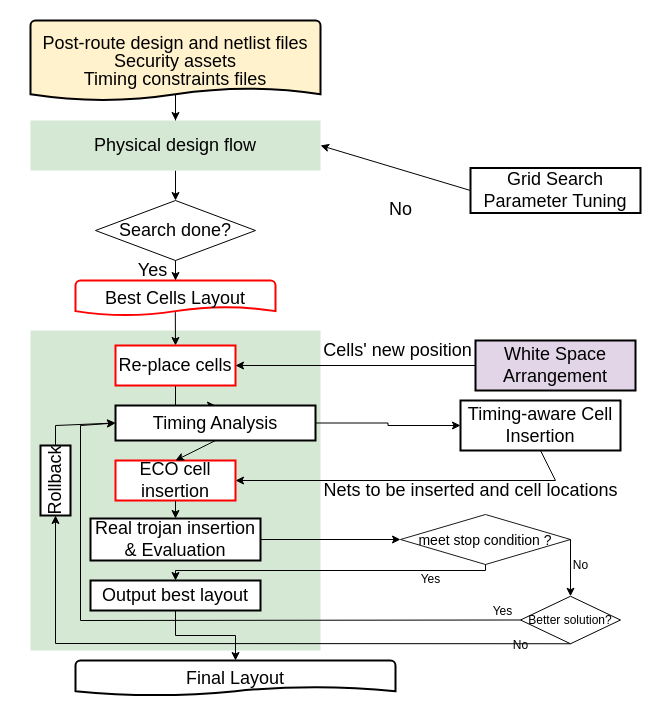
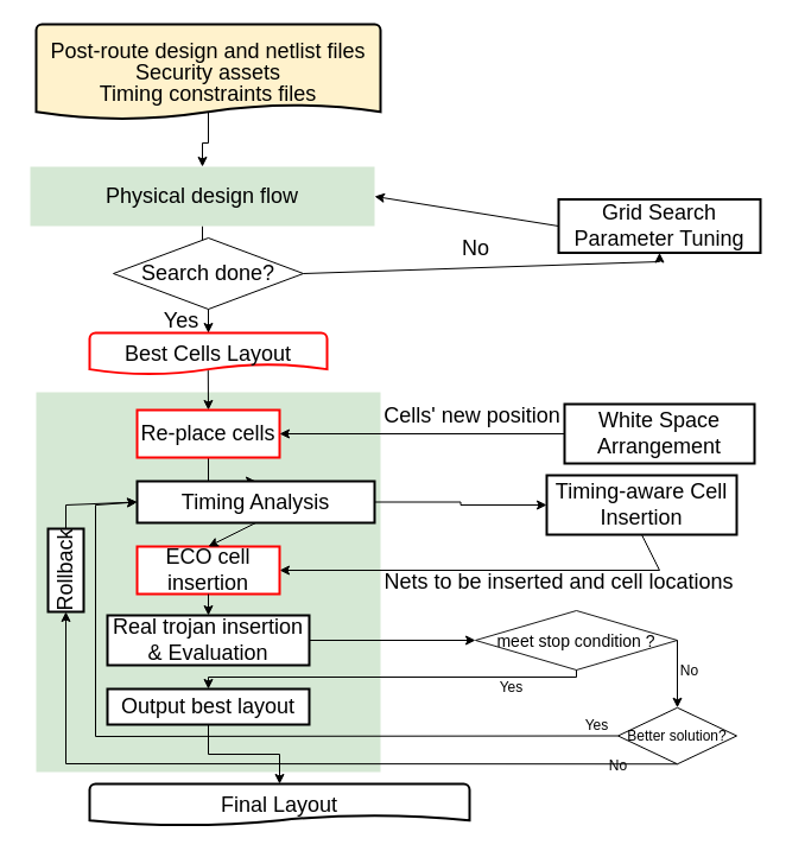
- <mxCell id="5" value="Physical design flow" style="whiteSpace=wrap;html=1;strokeWidth=2;fontSize=18;fillColor=#D5E8D4;strokeColor=none;" vertex="1" parent="1"><mxGeometry x="30" y="120" width="290" height="50" as="geometry" /></mxCell>
+ <mxCell id="5" value="Physical design flow" style="whiteSpace=wrap;html=1;strokeWidth=2;fontSize=18;fillColor=#D5E8D4;strokeColor=none;" vertex="1" parent="1"><mxGeometry x="25" y="140" width="290" height="50" as="geometry" /></mxCell>
+ <mxCell id="9" value="" style="endArrow=classic;html=1;rounded=0;exitX=1;exitY=0.5;exitDx=0;exitDy=0;entryX=0.5;entryY=1;entryDx=0;entryDy=0;fontSize=18;" edge="1" parent="1" source="8" target="6"><mxGeometry width="50" height="50" relative="1" as="geometry"><mxPoint x="50" y="310" as="sourcePoint" /><mxPoint x="100" y="260" as="targetPoint" /><Array as="points"><mxPoint x="555" y="220" /></Array></mxGeometry></mxCell>
- <mxCell id="15" value="White Space Arrangement" style="whiteSpace=wrap;html=1;strokeWidth=2;fontSize=18;fillColor=#e1d5e7;" vertex="1" parent="1"><mxGeometry x="475" y="340" width="160" height="50" as="geometry" /></mxCell>
+ <mxCell id="15" value="White Space Arrangement" style="whiteSpace=wrap;html=1;strokeWidth=2;fontSize=18;" vertex="1" parent="1"><mxGeometry x="475" y="340" width="160" height="50" as="geometry" /></mxCell>
